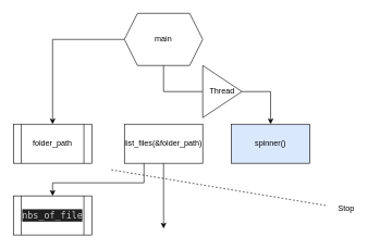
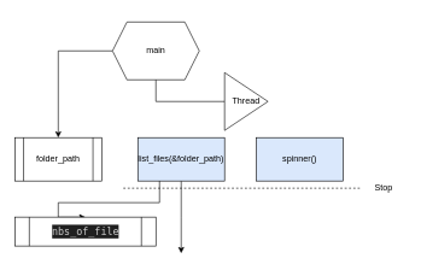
- <mxCell id="9" value="main" style="shape=hexagon;perimeter=hexagonPerimeter2;whiteSpace=wrap;html=1;fixedSize=1;" vertex="1" parent="1"><mxGeometry x="190" y="20" width="120" height="80" as="geometry" /></mxCell>
+ <mxCell id="9" value="main" style="shape=hexagon;perimeter=hexagonPerimeter2;whiteSpace=wrap;html=1;fixedSize=1;" vertex="1" parent="1"><mxGeometry x="155" y="30" width="120" height="80" as="geometry" /></mxCell>
- <mxCell id="10" style="edgeStyle=orthogonalEdgeStyle;rounded=0;orthogonalLoop=1;jettySize=auto;html=1;exitX=1;exitY=0.5;exitDx=0;exitDy=0;" edge="1" parent="1" source="12" target="5"><mxGeometry relative="1" as="geometry" /></mxCell>
- <mxCell id="4" value="list_files(&amp;amp;folder_path)" style="rounded=0;whiteSpace=wrap;html=1;" vertex="1" parent="1"><mxGeometry x="190" y="190" width="120" height="60" as="geometry" /></mxCell>
+ <mxCell id="4" value="list_files(&amp;amp;folder_path)" style="rounded=0;whiteSpace=wrap;html=1;fillColor=#dae8fc;" vertex="1" parent="1"><mxGeometry x="190" y="190" width="120" height="60" as="geometry" /></mxCell>
- <mxCell id="14" value="Stop" style="text;html=1;strokeColor=none;fillColor=none;align=center;verticalAlign=middle;whiteSpace=wrap;rounded=0;" vertex="1" parent="1"><mxGeometry x="500" y="305" width="60" height="30" as="geometry" /></mxCell>
+ <mxCell id="14" value="Stop" style="text;html=1;strokeColor=none;fillColor=none;align=center;verticalAlign=middle;whiteSpace=wrap;rounded=0;" vertex="1" parent="1"><mxGeometry x="500" y="245" width="60" height="30" as="geometry" /></mxCell>
- <mxCell id="7" value="&lt;div style=&quot;color: rgb(204, 204, 204); background-color: rgb(31, 31, 31); font-family: &amp;quot;Droid Sans Mono&amp;quot;, &amp;quot;monospace&amp;quot;, monospace; font-size: 14px; line-height: 19px;&quot;&gt;nbs_of_file&lt;/div&gt;" style="shape=process;whiteSpace=wrap;html=1;backgroundOutline=1;" vertex="1" parent="1"><mxGeometry x="20" y="300" width="120" height="60" as="geometry" /></mxCell>
+ <mxCell id="7" value="&lt;div style=&quot;color: rgb(204, 204, 204); background-color: rgb(31, 31, 31); font-family: &amp;quot;Droid Sans Mono&amp;quot;, &amp;quot;monospace&amp;quot;, monospace; font-size: 14px; line-height: 19px;&quot;&gt;nbs_of_file&lt;/div&gt;" style="shape=process;whiteSpace=wrap;html=1;backgroundOutline=1;" vertex="1" parent="1"><mxGeometry x="20" y="300" width="195" height="40" as="geometry" /></mxCell>
